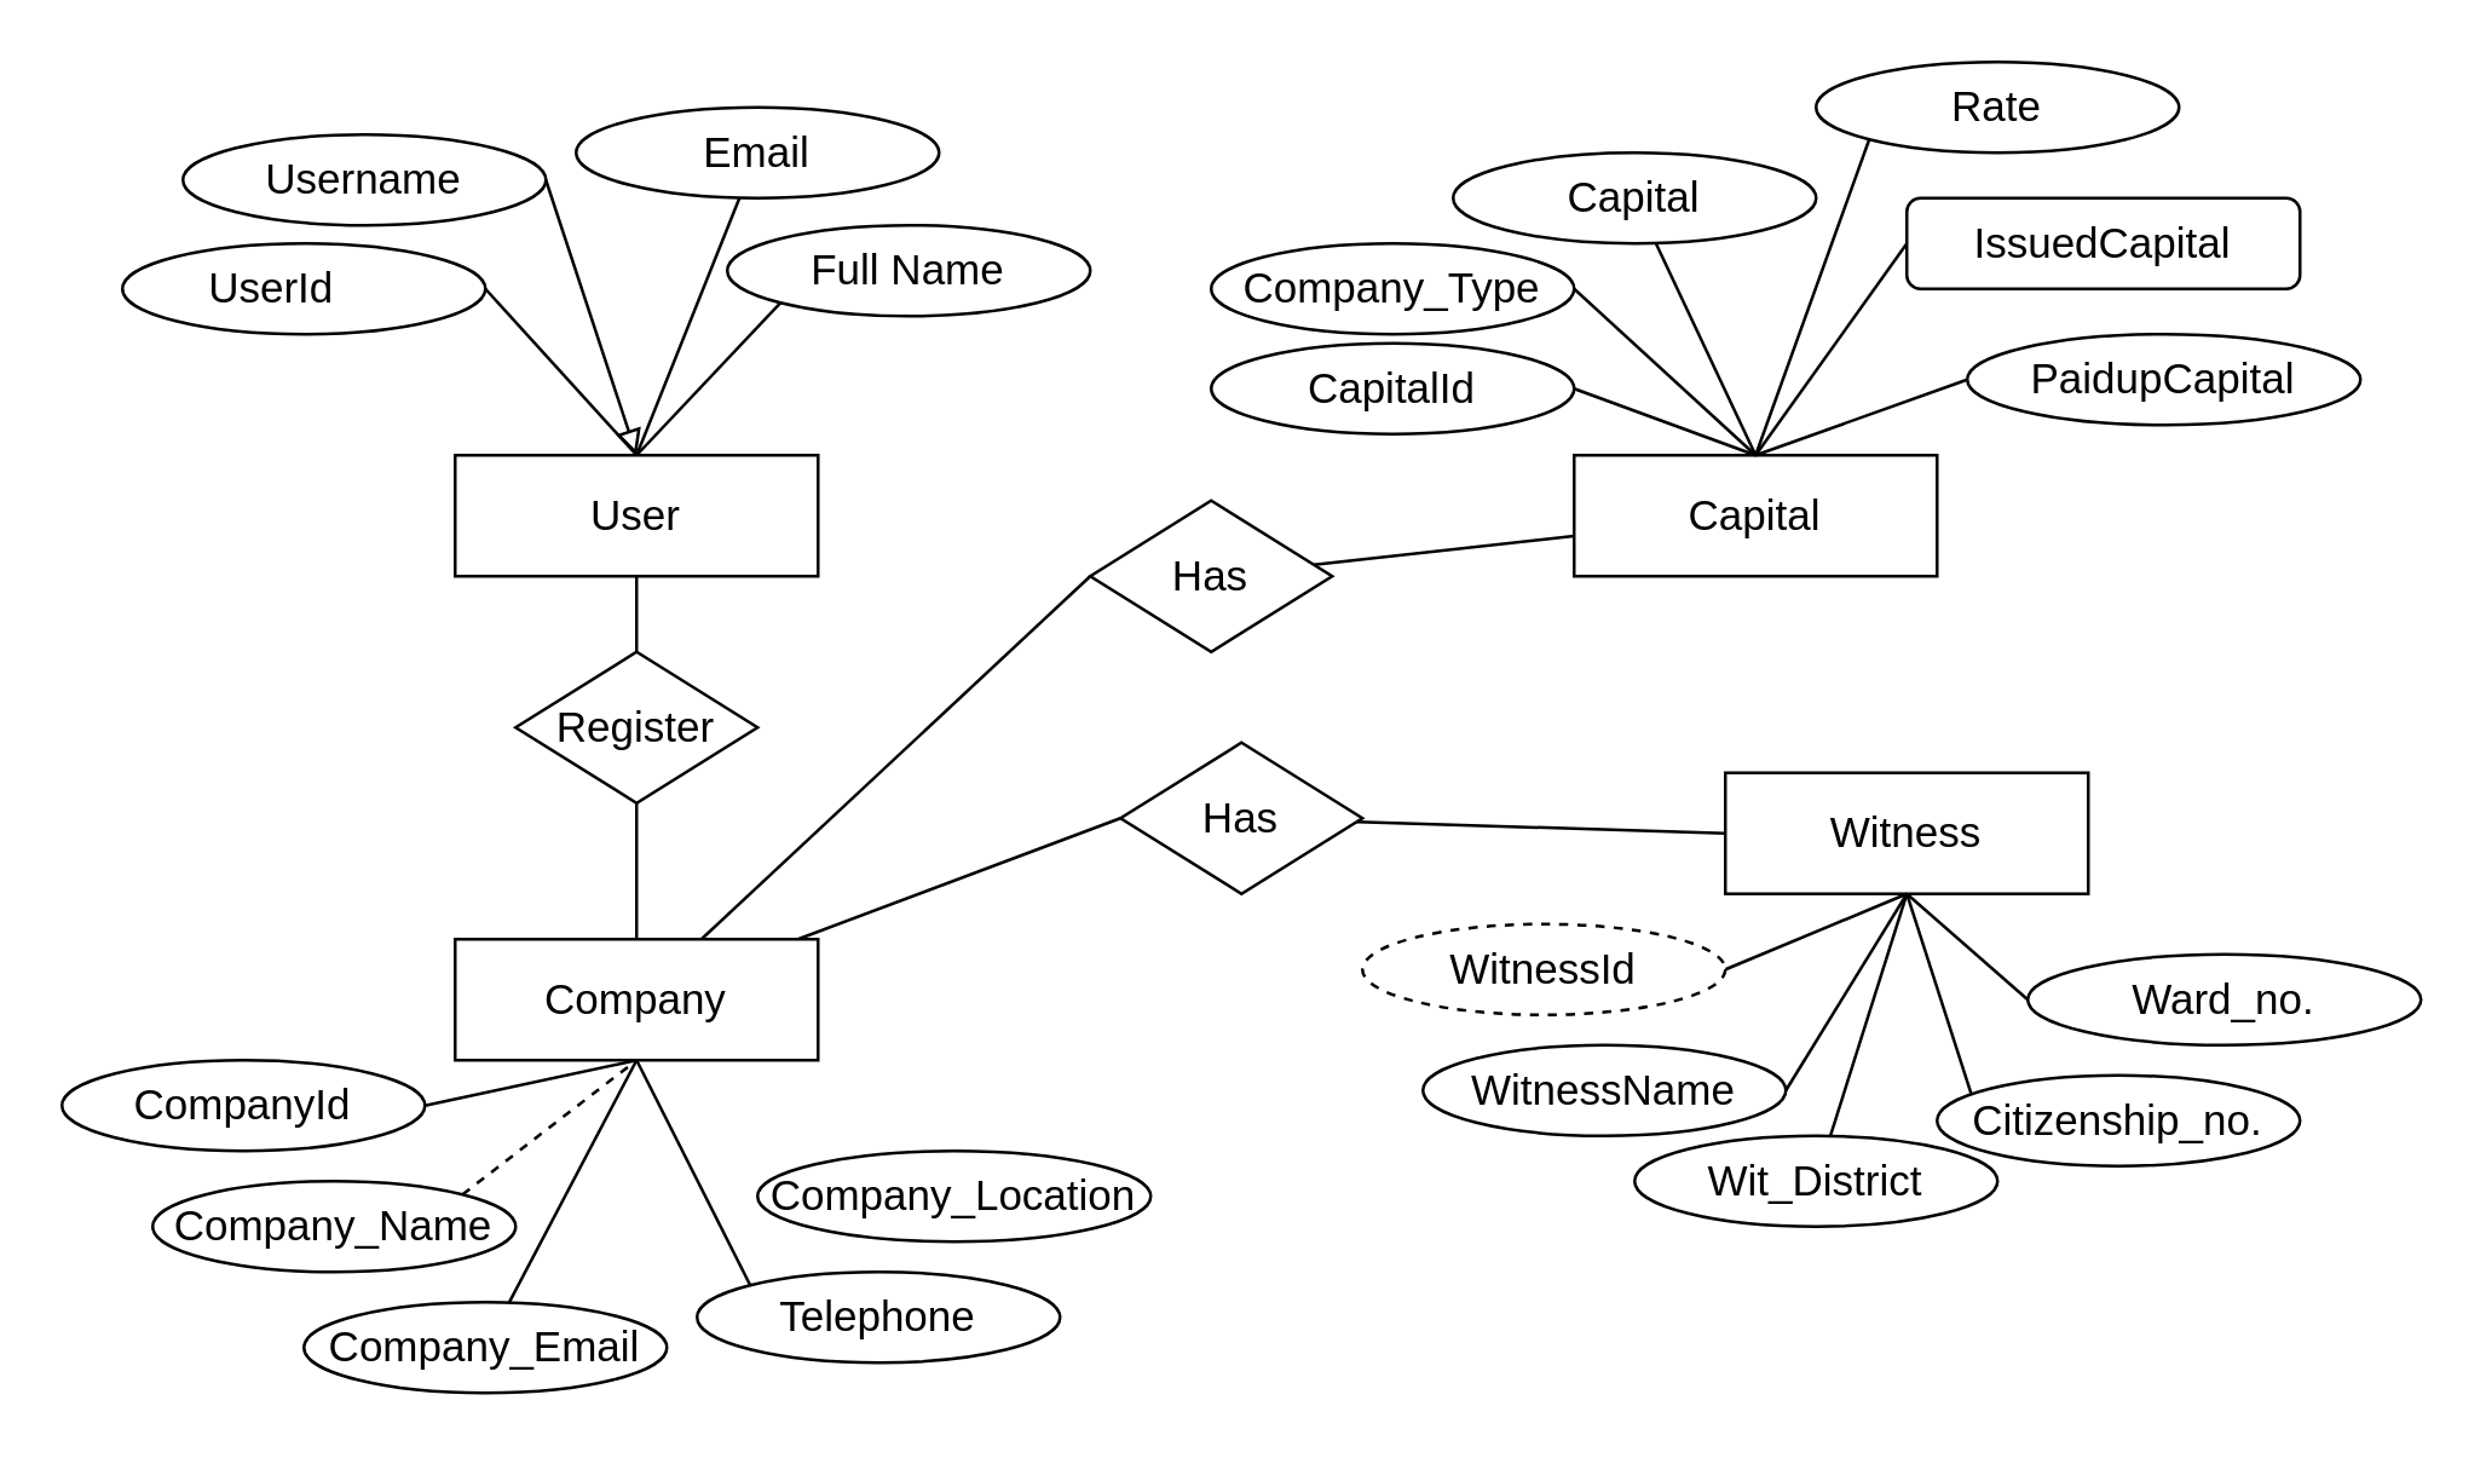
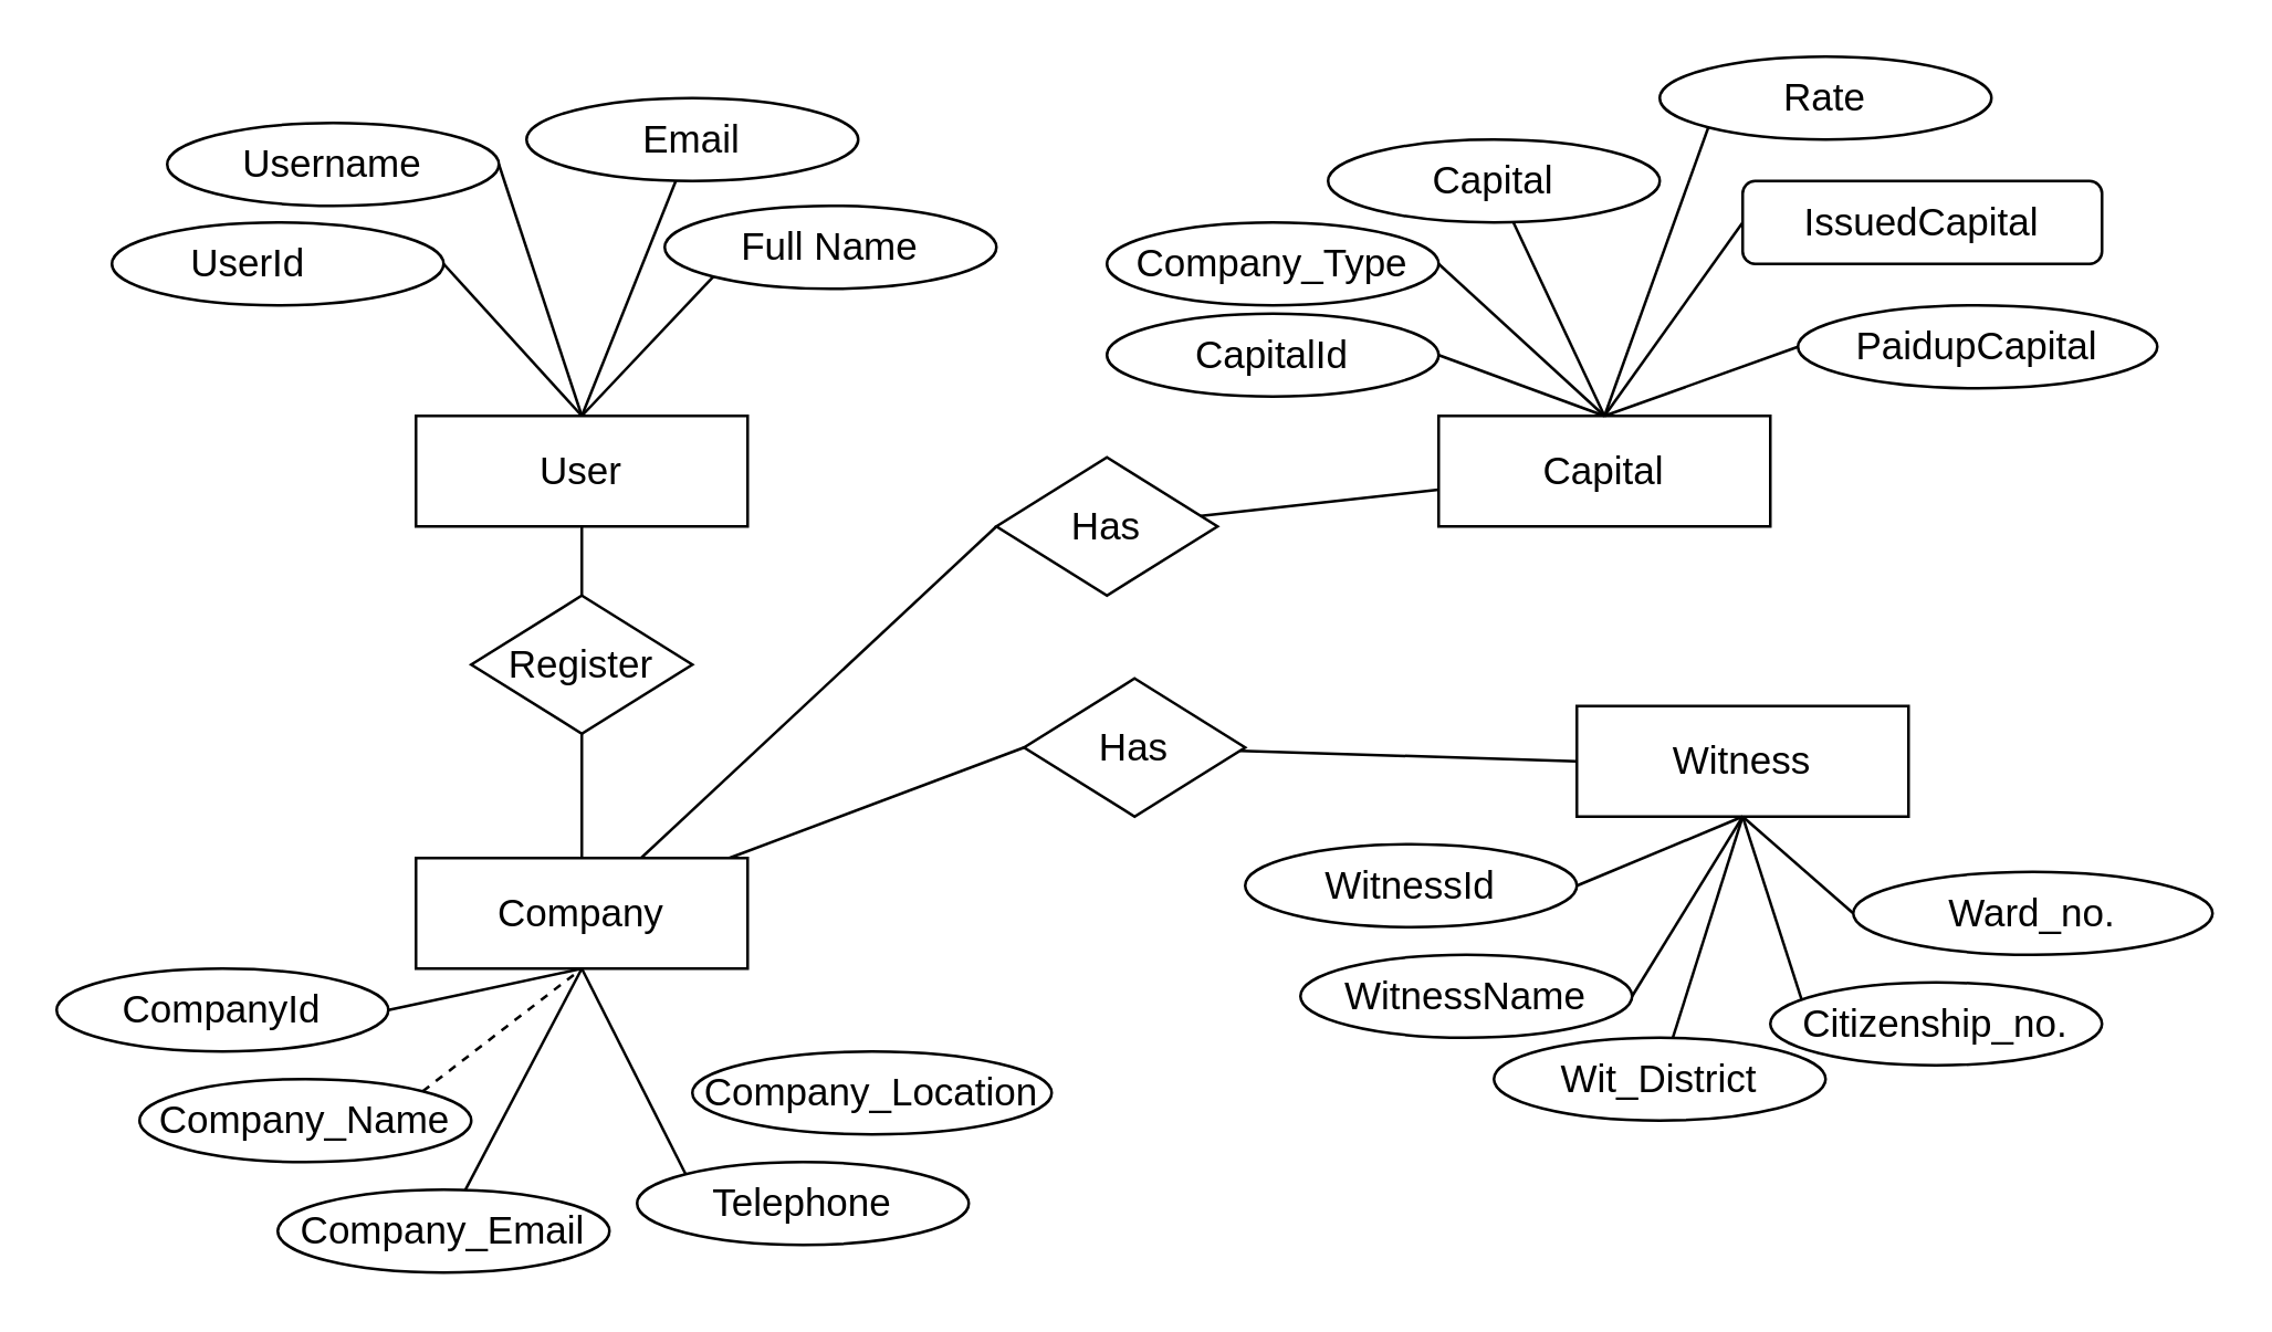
- <mxCell id="44" style="edgeStyle=none;html=1;exitX=1;exitY=0.5;exitDx=0;exitDy=0;fontSize=14;endArrow=block;endFill=0;entryX=0.5;entryY=0;entryDx=0;entryDy=0;" edge="1" source="45" target="39" parent="1"><mxGeometry relative="1" as="geometry"><mxPoint x="210" y="154" as="targetPoint" /></mxGeometry></mxCell>
+ <mxCell id="44" style="edgeStyle=none;html=1;exitX=1;exitY=0.5;exitDx=0;exitDy=0;fontSize=14;endArrow=none;endFill=0;entryX=0.5;entryY=0;entryDx=0;entryDy=0;" edge="1" source="45" target="39" parent="1"><mxGeometry relative="1" as="geometry"><mxPoint x="210" y="154" as="targetPoint" /></mxGeometry></mxCell>
- <mxCell id="29" value="WitnessId" style="ellipse;whiteSpace=wrap;html=1;fontSize=14;dashed=1;" vertex="1" parent="1"><mxGeometry x="450" y="305" width="120" height="30" as="geometry" /></mxCell>
+ <mxCell id="29" value="WitnessId" style="ellipse;whiteSpace=wrap;html=1;fontSize=14;" vertex="1" parent="1"><mxGeometry x="450" y="305" width="120" height="30" as="geometry" /></mxCell>
